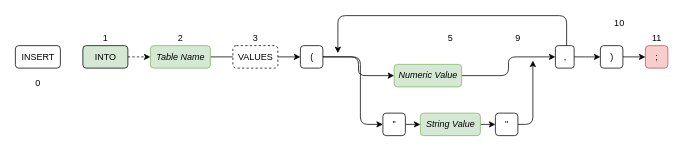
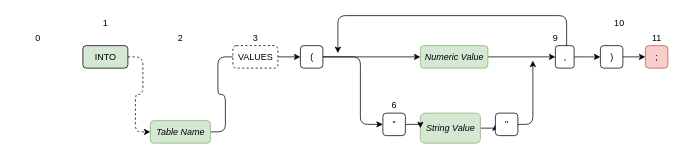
- <mxCell id="6" value="1" style="text;html=1;align=center;verticalAlign=middle;resizable=0;points=[];autosize=1;rounded=1;" parent="1" vertex="1"><mxGeometry x="130" y="40" width="20" height="20" as="geometry" /></mxCell>
+ <mxCell id="6" value="1" style="text;html=1;align=center;verticalAlign=middle;resizable=0;points=[];autosize=1;rounded=1;" parent="1" vertex="1"><mxGeometry x="130" y="20" width="20" height="20" as="geometry" /></mxCell>
- <mxCell id="18" value="5" style="text;html=1;align=center;verticalAlign=middle;resizable=0;points=[];autosize=1;rounded=1;" parent="1" vertex="1"><mxGeometry x="590" y="40" width="20" height="20" as="geometry" /></mxCell>
- <mxCell id="32" value="9" style="text;html=1;align=center;verticalAlign=middle;resizable=0;points=[];autosize=1;rounded=1;" parent="1" vertex="1"><mxGeometry x="680" y="40" width="20" height="20" as="geometry" /></mxCell>
+ <mxCell id="32" value="9" style="text;html=1;align=center;verticalAlign=middle;resizable=0;points=[];autosize=1;rounded=1;" parent="1" vertex="1"><mxGeometry x="730" y="40" width="20" height="20" as="geometry" /></mxCell>
- <mxCell id="2" value="INSERT" style="html=1;rounded=1;" parent="1" vertex="1"><mxGeometry x="20" y="60" width="60" height="30" as="geometry" /></mxCell>
- <mxCell id="8" value="&lt;i&gt;Table Name&lt;/i&gt;" style="html=1;fillColor=#d5e8d4;strokeColor=#82b366;rounded=1;" parent="1" vertex="1"><mxGeometry x="200" y="60" width="80" height="30" as="geometry" /></mxCell>
+ <mxCell id="8" value="&lt;i&gt;Table Name&lt;/i&gt;" style="html=1;fillColor=#d5e8d4;strokeColor=#82b366;rounded=1;" parent="1" vertex="1"><mxGeometry x="200" y="160" width="80" height="30" as="geometry" /></mxCell>
- <mxCell id="17" value="&lt;i&gt;Numeric Value&lt;/i&gt;" style="html=1;fillColor=#d5e8d4;strokeColor=#82b366;rounded=1;" parent="1" vertex="1"><mxGeometry x="525" y="85" width="90" height="30" as="geometry" /></mxCell>
+ <mxCell id="17" value="&lt;i&gt;Numeric Value&lt;/i&gt;" style="html=1;fillColor=#d5e8d4;strokeColor=#82b366;rounded=1;" parent="1" vertex="1"><mxGeometry x="560" y="60" width="90" height="30" as="geometry" /></mxCell>
- <mxCell id="3" value="0" style="text;html=1;align=center;verticalAlign=middle;resizable=0;points=[];autosize=1;rounded=1;" parent="1" vertex="1"><mxGeometry x="40" y="100" width="20" height="20" as="geometry" /></mxCell>
+ <mxCell id="3" value="0" style="text;html=1;align=center;verticalAlign=middle;resizable=0;points=[];autosize=1;rounded=1;" parent="1" vertex="1"><mxGeometry x="40" y="40" width="20" height="20" as="geometry" /></mxCell>
+ <mxCell id="23" value="6" style="text;html=1;align=center;verticalAlign=middle;resizable=0;points=[];autosize=1;rounded=1;" parent="1" vertex="1"><mxGeometry x="515" y="130" width="20" height="20" as="geometry" /></mxCell>
- <mxCell id="27" value="&lt;i&gt;String Value&lt;/i&gt;" style="html=1;fillColor=#d5e8d4;strokeColor=#82b366;rounded=1;" parent="1" vertex="1"><mxGeometry x="560" y="150" width="80" height="30" as="geometry" /></mxCell>
+ <mxCell id="27" value="&lt;i&gt;String Value&lt;/i&gt;" style="html=1;fillColor=#d5e8d4;strokeColor=#82b366;rounded=1;" parent="1" vertex="1"><mxGeometry x="560" y="150" width="80" height="40" as="geometry" /></mxCell>
